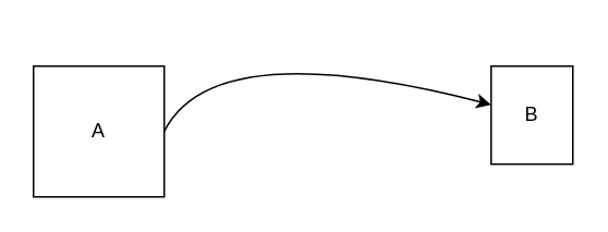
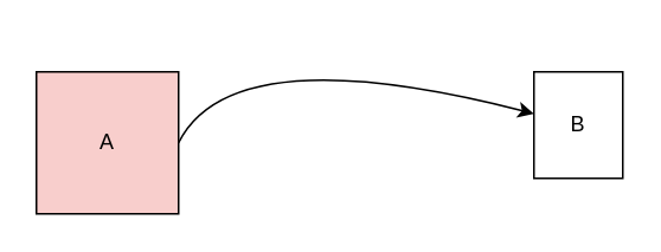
- <mxCell id="2" value="A" style="whiteSpace=wrap;html=1;aspect=fixed;" parent="1" vertex="1"><mxGeometry x="20" y="40" width="80" height="80" as="geometry" /></mxCell>
+ <mxCell id="2" value="A" style="whiteSpace=wrap;html=1;aspect=fixed;fillColor=#f8cecc;" parent="1" vertex="1"><mxGeometry x="20" y="40" width="80" height="80" as="geometry" /></mxCell>
